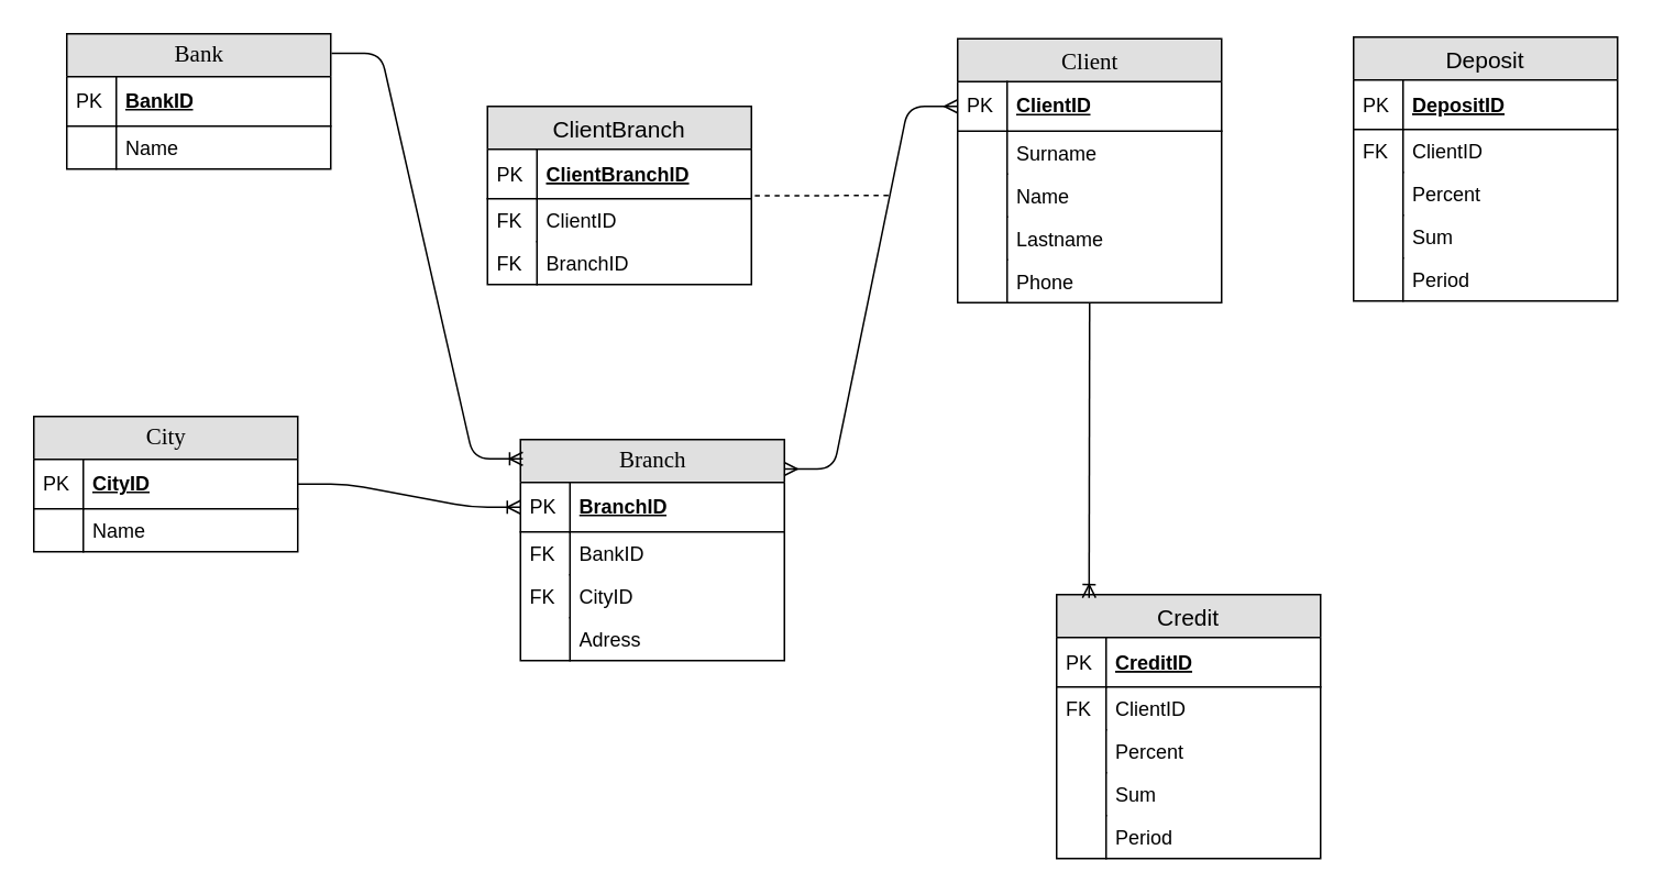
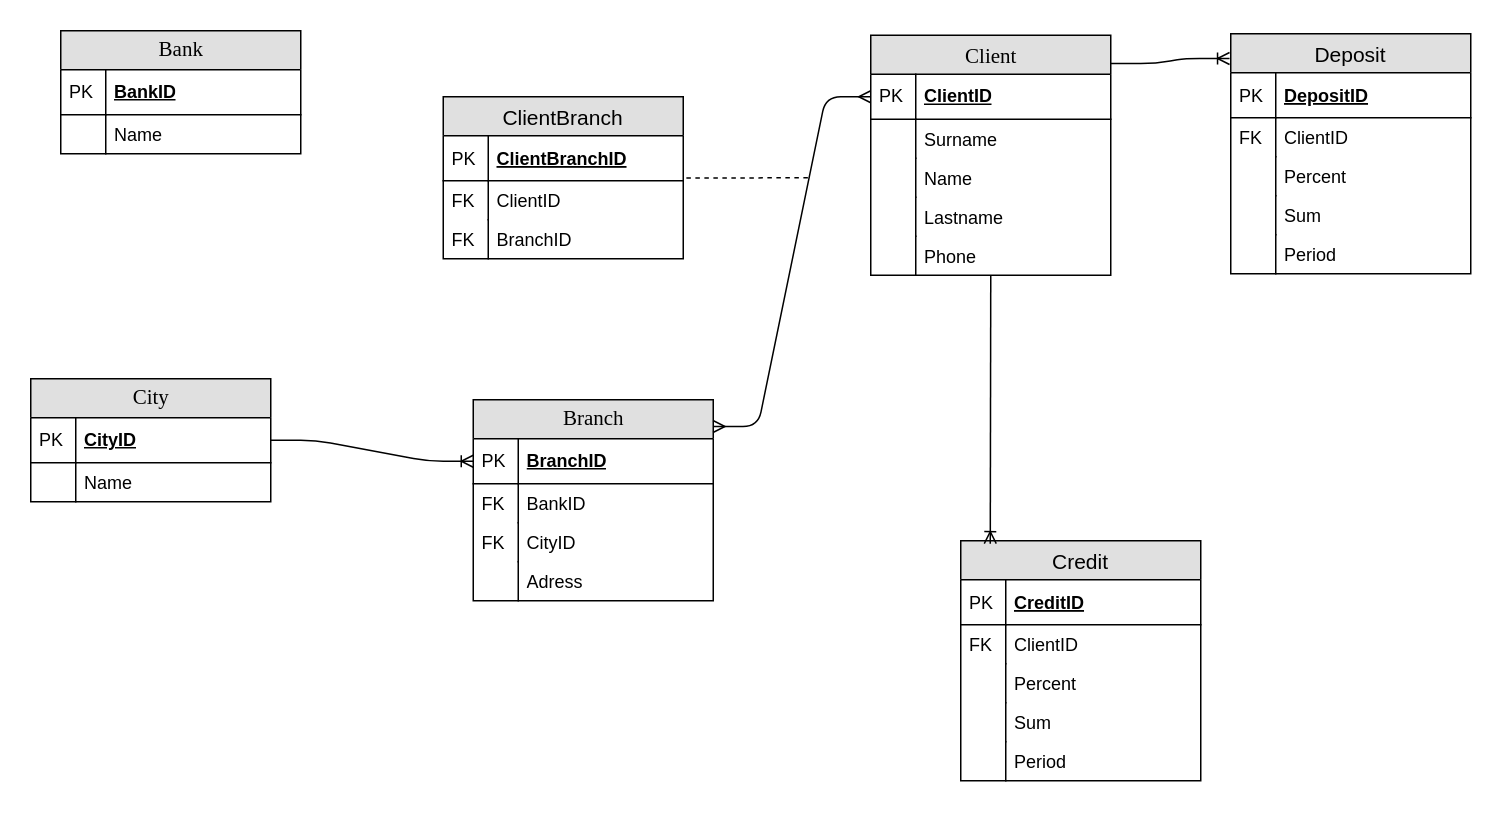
+ <mxCell id="55" value="" style="edgeStyle=entityRelationEdgeStyle;fontSize=12;html=1;endArrow=ERoneToMany;exitX=1;exitY=0.118;exitDx=0;exitDy=0;exitPerimeter=0;entryX=-0.005;entryY=0.103;entryDx=0;entryDy=0;entryPerimeter=0;" parent="1" source="2" target="32" edge="1"><mxGeometry width="100" height="100" relative="1" as="geometry"><mxPoint x="750" y="115" as="sourcePoint" /><mxPoint x="770" y="37" as="targetPoint" /></mxGeometry></mxCell>
- <mxCell id="64" value="" style="edgeStyle=entityRelationEdgeStyle;fontSize=12;html=1;endArrow=ERoneToMany;exitX=1.003;exitY=0.145;exitDx=0;exitDy=0;exitPerimeter=0;entryX=0.009;entryY=0.087;entryDx=0;entryDy=0;entryPerimeter=0;" parent="1" source="13" target="18" edge="1"><mxGeometry width="100" height="100" relative="1" as="geometry"><mxPoint x="230" y="240" as="sourcePoint" /><mxPoint x="310" y="280" as="targetPoint" /></mxGeometry></mxCell>
